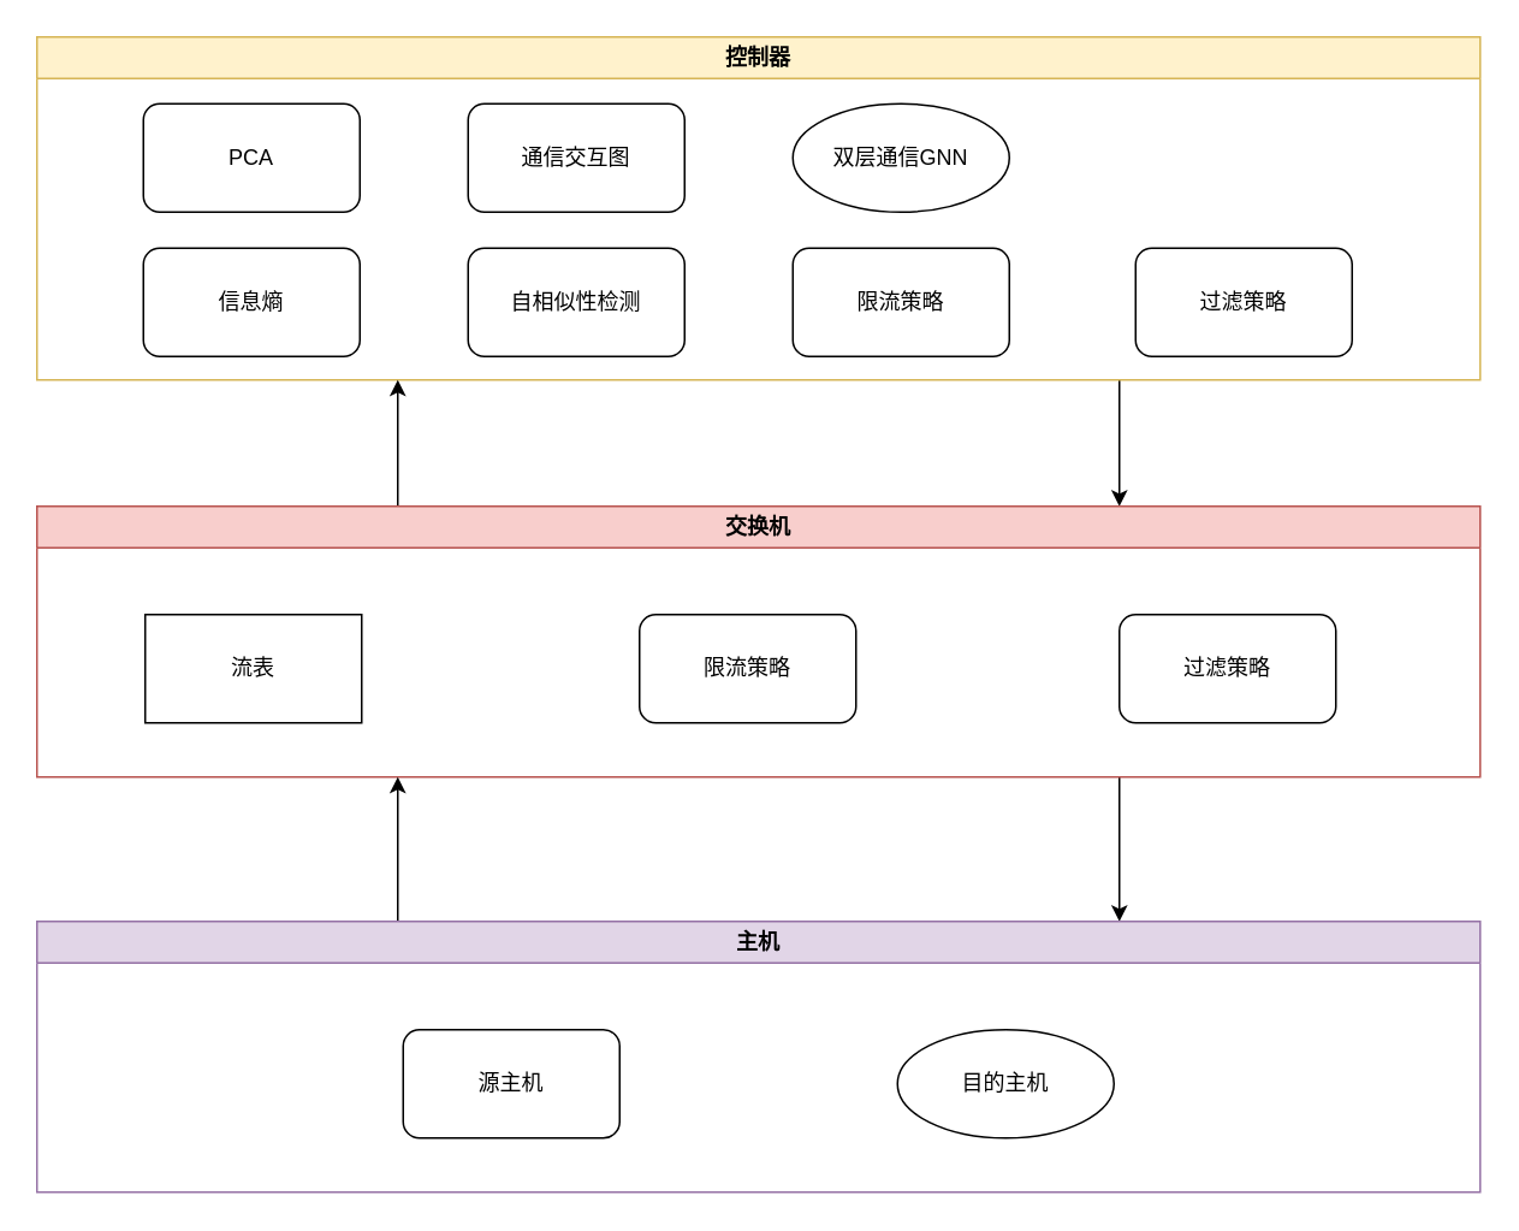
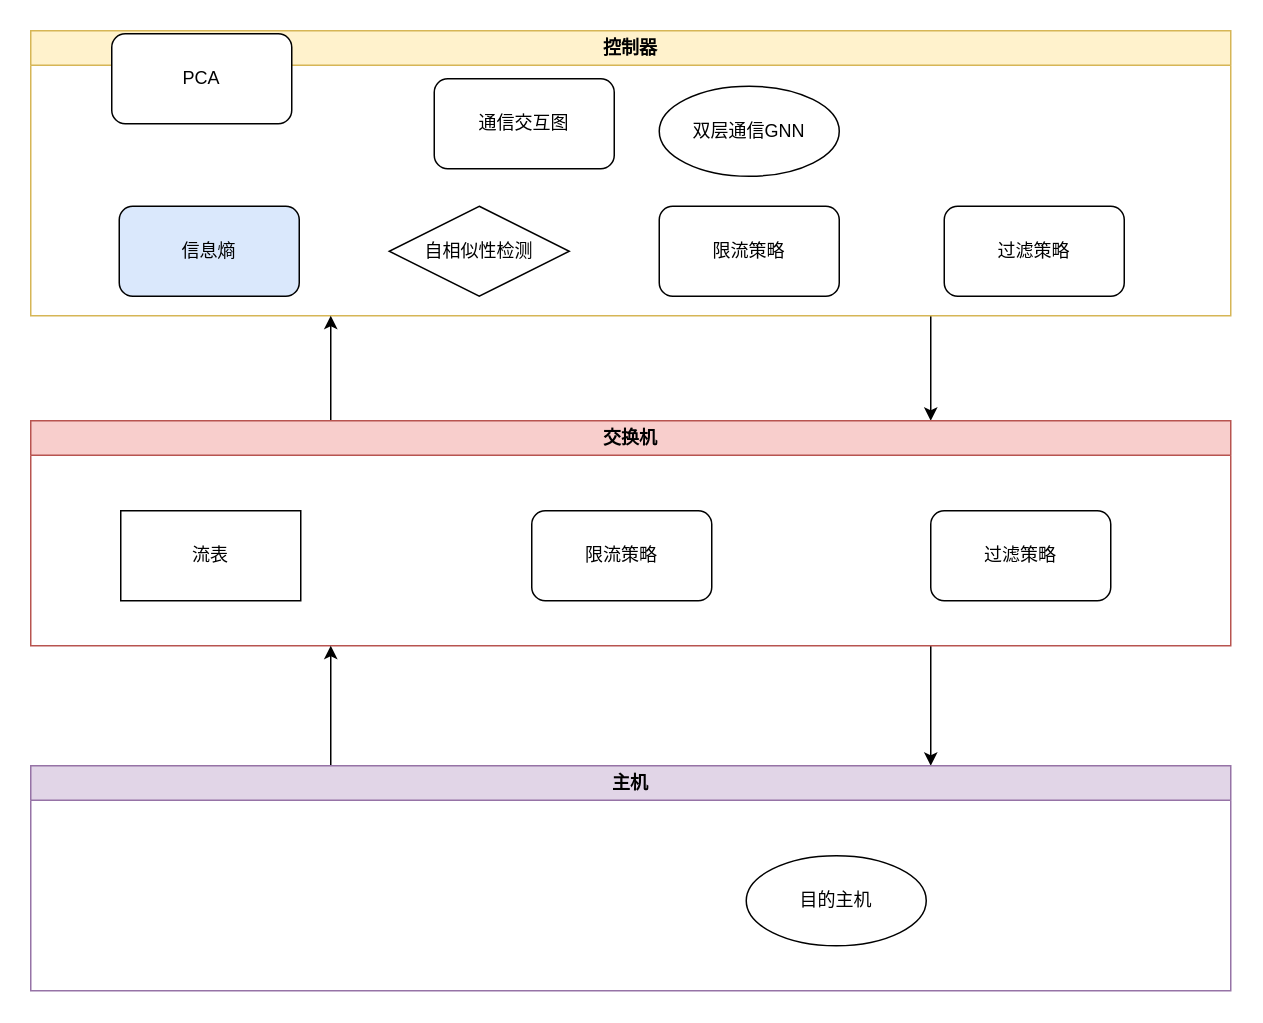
- <mxCell id="8" value="PCA" style="rounded=1;whiteSpace=wrap;html=1;" vertex="1" parent="3"><mxGeometry x="59" y="37" width="120" height="60" as="geometry" /></mxCell>
+ <mxCell id="8" value="PCA" style="rounded=1;whiteSpace=wrap;html=1;" vertex="1" parent="3"><mxGeometry x="54" y="2" width="120" height="60" as="geometry" /></mxCell>
- <mxCell id="9" value="通信交互图" style="rounded=1;whiteSpace=wrap;html=1;" vertex="1" parent="3"><mxGeometry x="239" y="37" width="120" height="60" as="geometry" /></mxCell>
+ <mxCell id="9" value="通信交互图" style="rounded=1;whiteSpace=wrap;html=1;" vertex="1" parent="3"><mxGeometry x="269" y="32" width="120" height="60" as="geometry" /></mxCell>
- <mxCell id="4" value="信息熵" style="rounded=1;whiteSpace=wrap;html=1;" vertex="1" parent="3"><mxGeometry x="59" y="117" width="120" height="60" as="geometry" /></mxCell>
+ <mxCell id="4" value="信息熵" style="rounded=1;whiteSpace=wrap;html=1;fillColor=#dae8fc;" vertex="1" parent="3"><mxGeometry x="59" y="117" width="120" height="60" as="geometry" /></mxCell>
- <mxCell id="5" value="自相似性检测" style="rounded=1;whiteSpace=wrap;html=1;" vertex="1" parent="3"><mxGeometry x="239" y="117" width="120" height="60" as="geometry" /></mxCell>
+ <mxCell id="5" value="自相似性检测" style="rhombus;whiteSpace=wrap;html=1;" vertex="1" parent="3"><mxGeometry x="239" y="117" width="120" height="60" as="geometry" /></mxCell>
- <mxCell id="19" value="源主机" style="rounded=1;whiteSpace=wrap;html=1;" vertex="1" parent="18"><mxGeometry x="203" y="60" width="120" height="60" as="geometry" /></mxCell>
